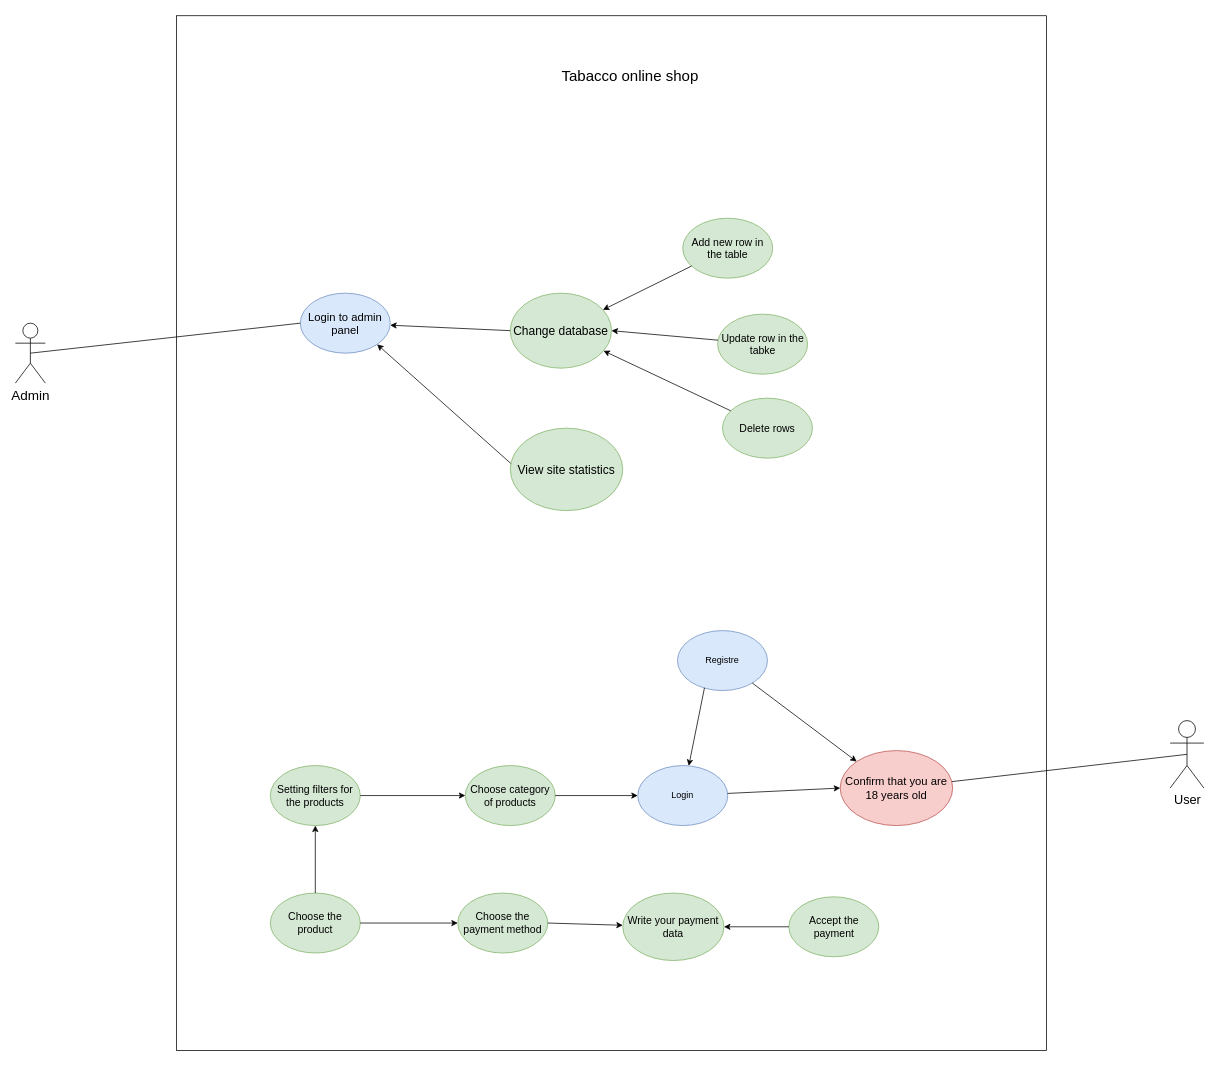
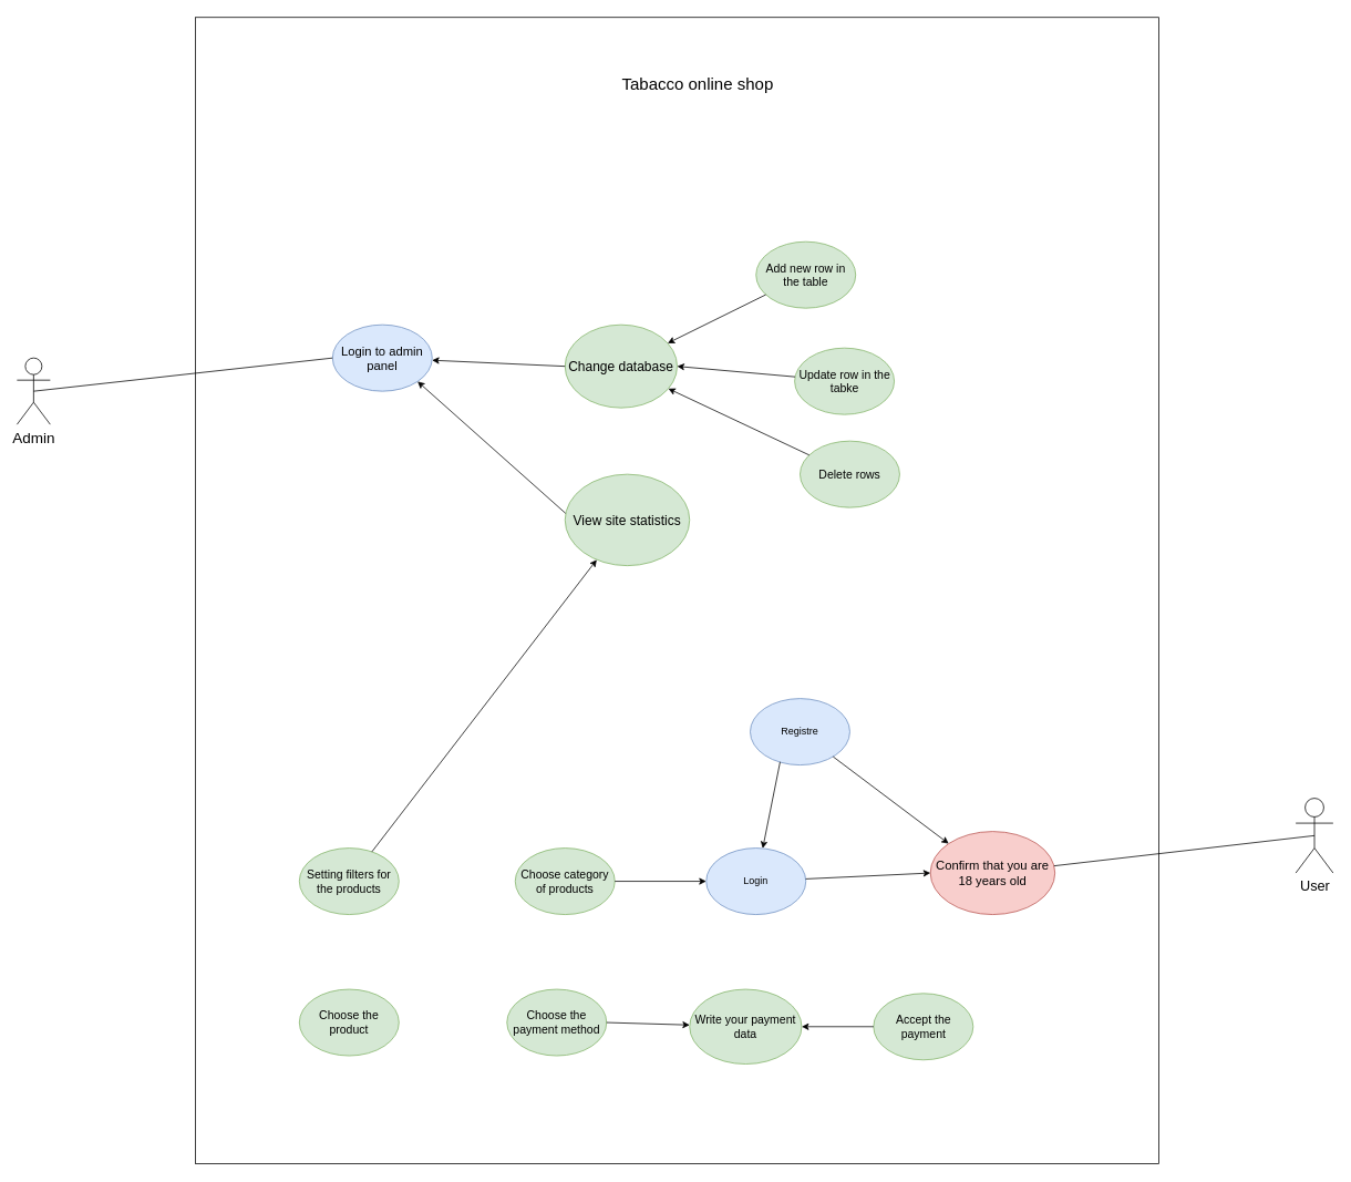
- <mxCell id="28" value="" style="endArrow=classic;html=1;" edge="1" parent="1" source="27" target="25"><mxGeometry width="50" height="50" relative="1" as="geometry"><mxPoint x="760" y="1160" as="sourcePoint" /><mxPoint x="810" y="1110" as="targetPoint" /></mxGeometry></mxCell>
+ <mxCell id="28" value="" style="endArrow=classic;html=1;" edge="1" parent="1" source="27" target="15"><mxGeometry width="50" height="50" relative="1" as="geometry"><mxPoint x="760" y="1160" as="sourcePoint" /><mxPoint x="810" y="1110" as="targetPoint" /></mxGeometry></mxCell>
- <mxCell id="30" value="" style="endArrow=classic;html=1;entryX=0.5;entryY=1;entryDx=0;entryDy=0;" edge="1" parent="1" source="29" target="27"><mxGeometry width="50" height="50" relative="1" as="geometry"><mxPoint x="830" y="1310" as="sourcePoint" /><mxPoint x="880" y="1260" as="targetPoint" /></mxGeometry></mxCell>
- <mxCell id="32" value="" style="endArrow=classic;html=1;exitX=1;exitY=0.5;exitDx=0;exitDy=0;entryX=0;entryY=0.5;entryDx=0;entryDy=0;" edge="1" parent="1" source="29" target="31"><mxGeometry width="50" height="50" relative="1" as="geometry"><mxPoint x="570" y="1340" as="sourcePoint" /><mxPoint x="620" y="1290" as="targetPoint" /></mxGeometry></mxCell>
